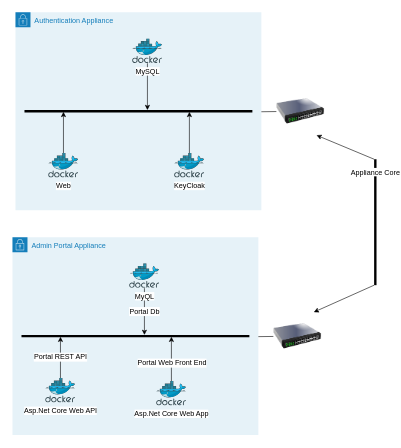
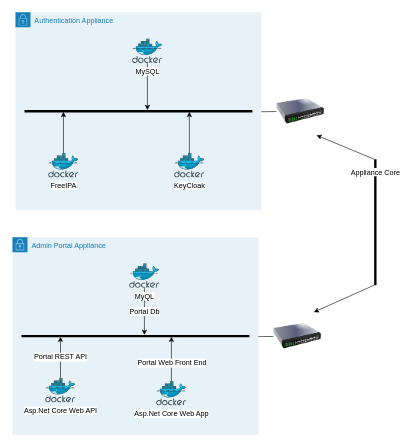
- <mxCell id="17" value="Web" style="sketch=0;aspect=fixed;html=1;points=[];align=center;image;fontSize=12;image=img/lib/mscae/Docker.svg;" vertex="1" parent="8"><mxGeometry x="80" y="255" width="50" height="41" as="geometry" /></mxCell>
+ <mxCell id="17" value="FreeIPA" style="sketch=0;aspect=fixed;html=1;points=[];align=center;image;fontSize=12;image=img/lib/mscae/Docker.svg;" vertex="1" parent="8"><mxGeometry x="80" y="255" width="50" height="41" as="geometry" /></mxCell>
